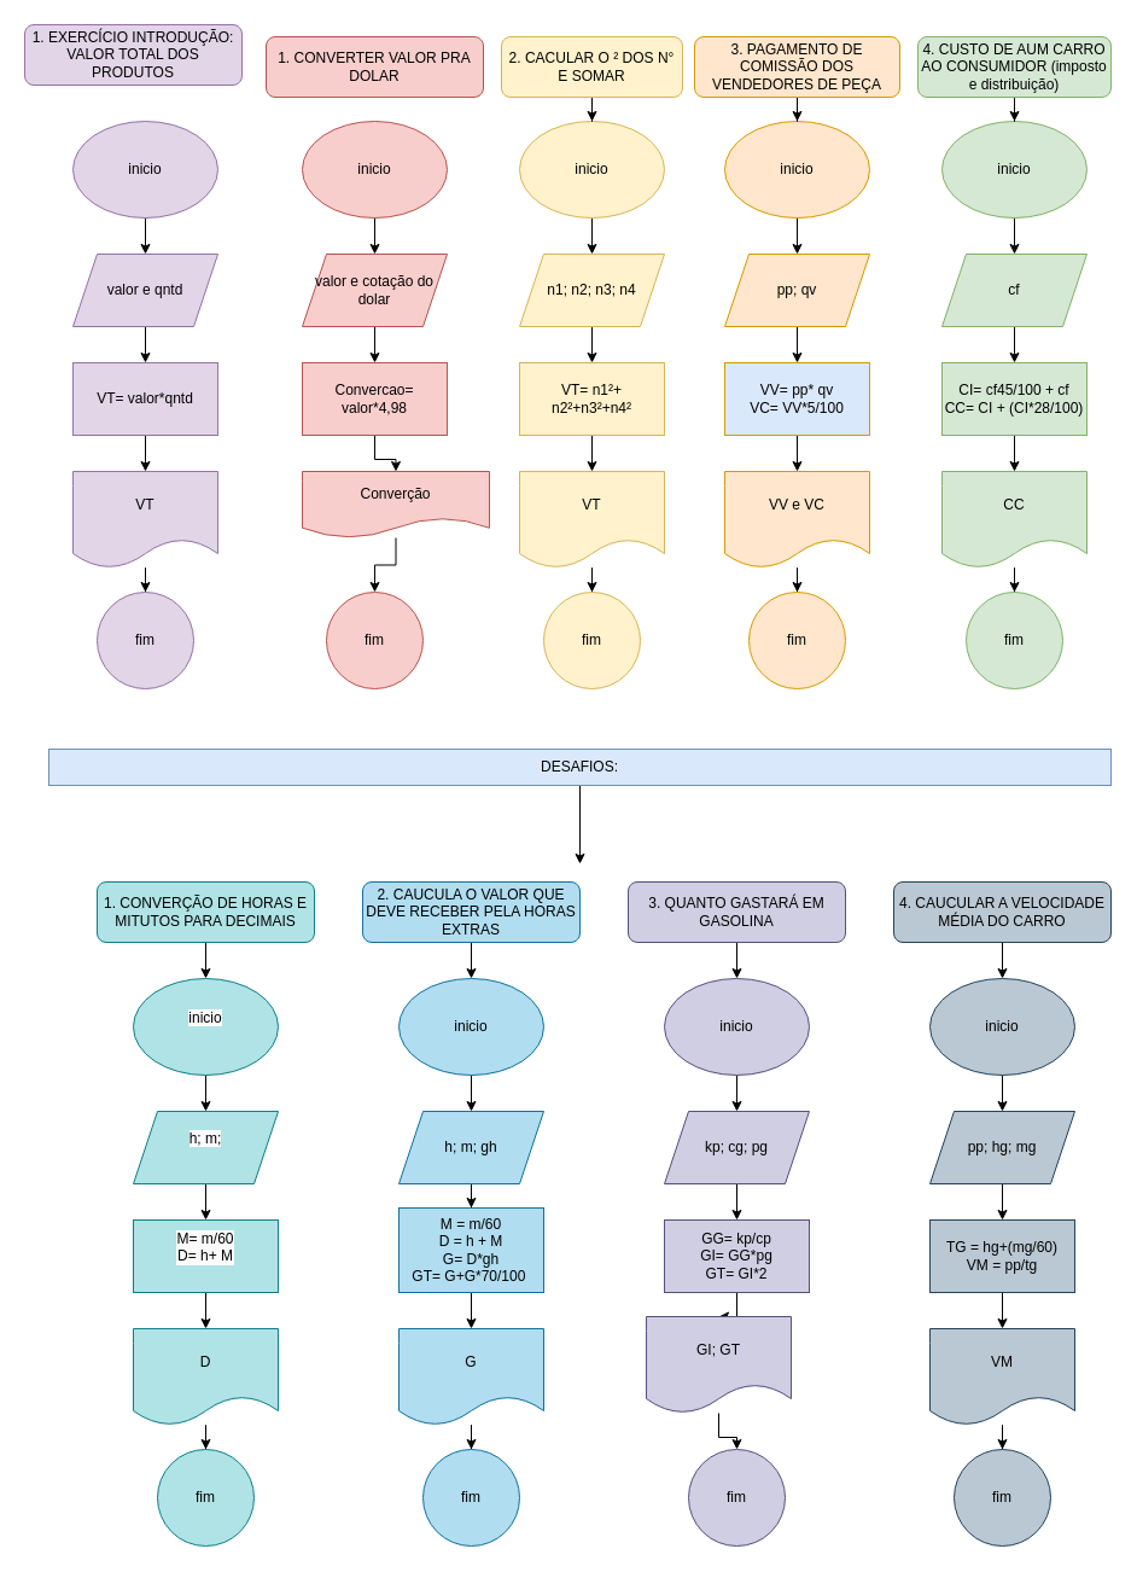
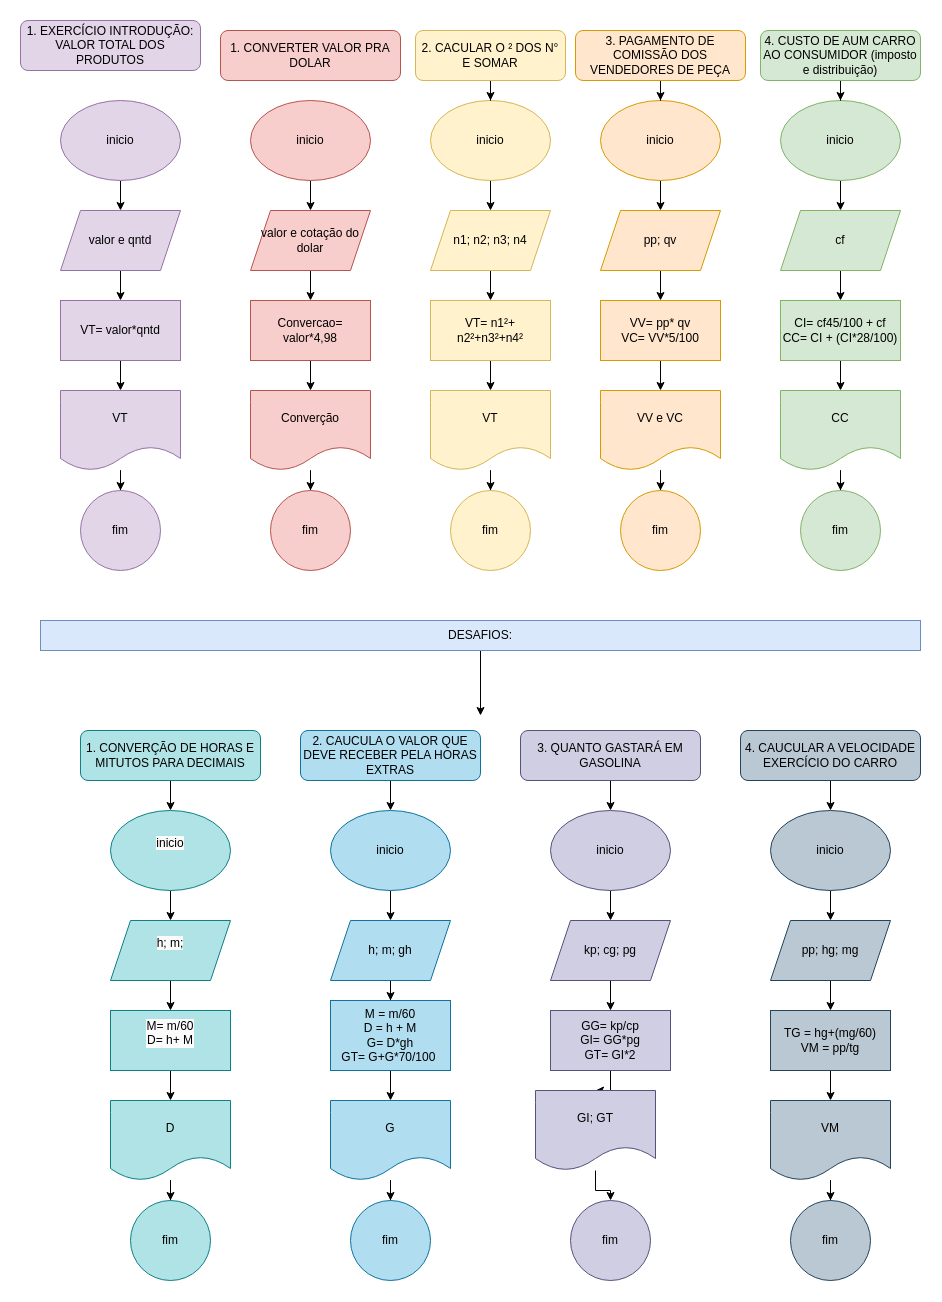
- <mxCell id="44" value="VV= pp* qv&lt;div&gt;VC= VV*5/100&lt;/div&gt;" style="whiteSpace=wrap;html=1;fillColor=#dae8fc;strokeColor=#d79b00;" vertex="1" parent="1"><mxGeometry x="600" y="300" width="120" height="60" as="geometry" /></mxCell>
+ <mxCell id="44" value="VV= pp* qv&lt;div&gt;VC= VV*5/100&lt;/div&gt;" style="whiteSpace=wrap;html=1;fillColor=#ffe6cc;strokeColor=#d79b00;" vertex="1" parent="1"><mxGeometry x="600" y="300" width="120" height="60" as="geometry" /></mxCell>
- <mxCell id="18" value="Converção" style="shape=document;whiteSpace=wrap;html=1;boundedLbl=1;fillColor=#f8cecc;strokeColor=#b85450;" vertex="1" parent="1"><mxGeometry x="250" y="390" width="155" height="55" as="geometry" /></mxCell>
+ <mxCell id="18" value="Converção" style="shape=document;whiteSpace=wrap;html=1;boundedLbl=1;fillColor=#f8cecc;strokeColor=#b85450;" vertex="1" parent="1"><mxGeometry x="250" y="390" width="120" height="80" as="geometry" /></mxCell>
- <mxCell id="97" value="4. CAUCULAR A VELOCIDADE MÉDIA DO CARRO" style="rounded=1;whiteSpace=wrap;html=1;fillColor=#bac8d3;strokeColor=#23445d;" vertex="1" parent="1"><mxGeometry x="740" y="730" width="180" height="50" as="geometry" /></mxCell>
+ <mxCell id="97" value="4. CAUCULAR A VELOCIDADE EXERCÍCIO DO CARRO" style="rounded=1;whiteSpace=wrap;html=1;fillColor=#bac8d3;strokeColor=#23445d;" vertex="1" parent="1"><mxGeometry x="740" y="730" width="180" height="50" as="geometry" /></mxCell>
